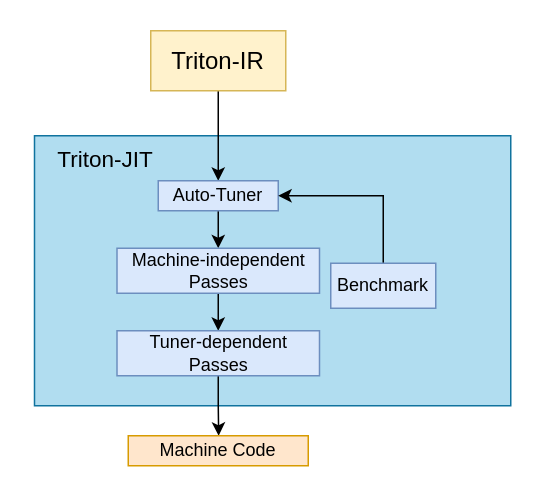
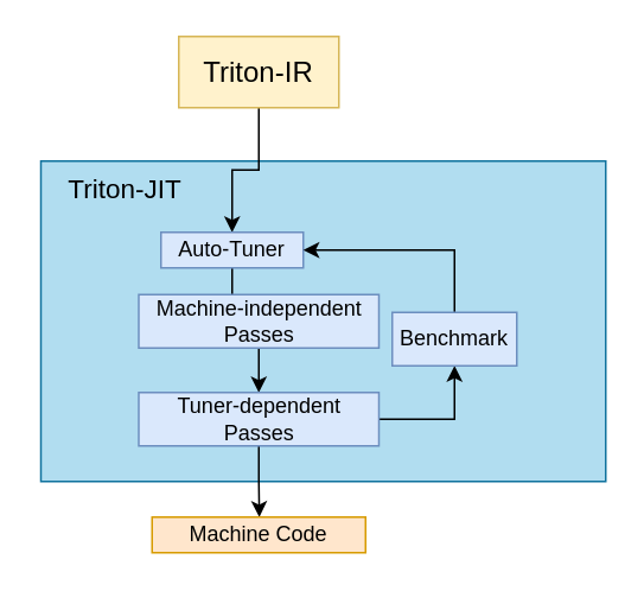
- <mxCell id="7" value="Auto-Tuner" style="rounded=0;whiteSpace=wrap;html=1;fillColor=#dae8fc;strokeColor=#6c8ebf;" vertex="1" parent="1"><mxGeometry x="105" y="120" width="80" height="20" as="geometry" /></mxCell>
+ <mxCell id="7" value="Auto-Tuner" style="rounded=0;whiteSpace=wrap;html=1;fillColor=#dae8fc;strokeColor=#6c8ebf;" vertex="1" parent="1"><mxGeometry x="90" y="130" width="80" height="20" as="geometry" /></mxCell>
+ <mxCell id="11" style="edgeStyle=orthogonalEdgeStyle;rounded=0;orthogonalLoop=1;jettySize=auto;html=1;exitX=1;exitY=0.5;exitDx=0;exitDy=0;" edge="1" parent="1" source="12" target="15"><mxGeometry relative="1" as="geometry" /></mxCell>
